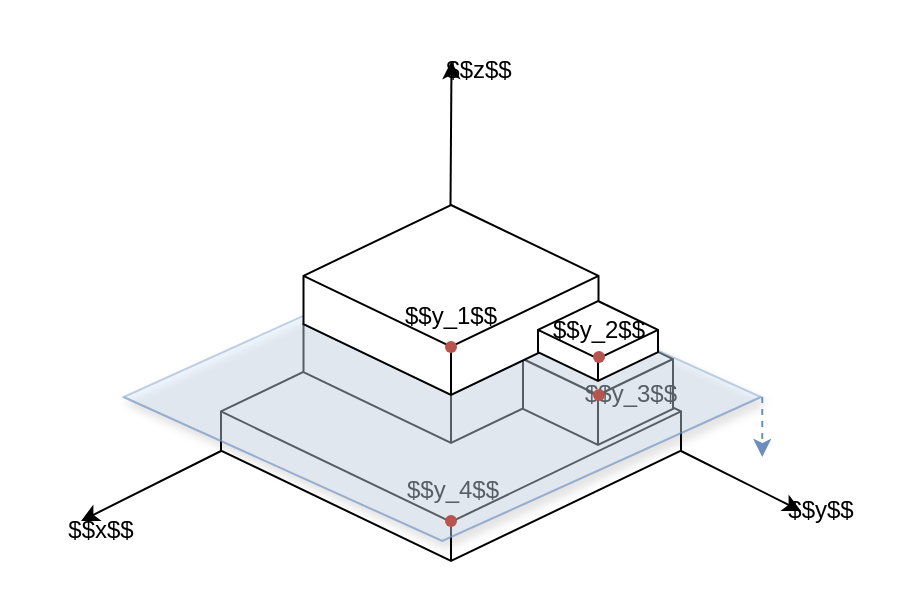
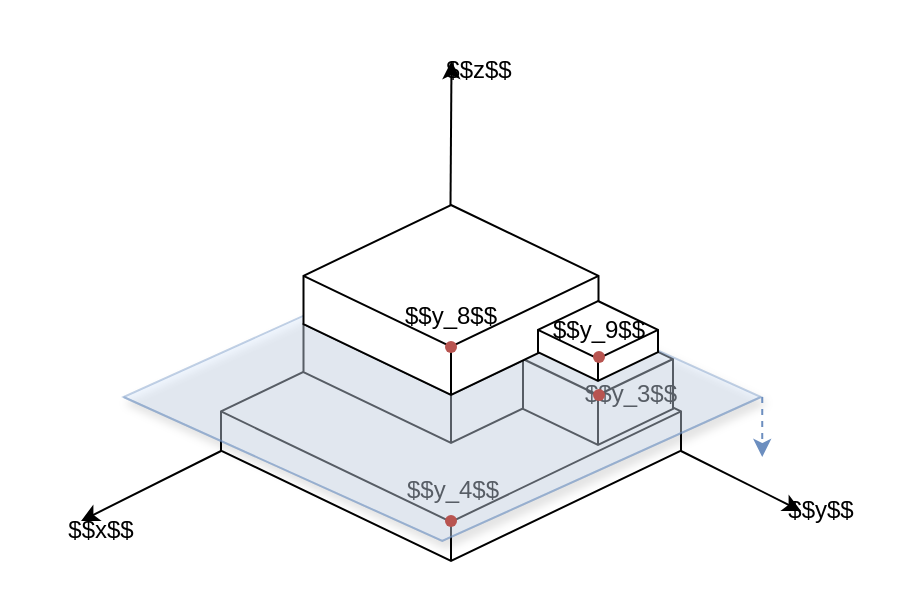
- <mxCell id="21" value="$$y_1$$" style="text;html=1;align=center;verticalAlign=middle;resizable=0;points=[];autosize=1;strokeColor=none;fillColor=none;" vertex="1" parent="1"><mxGeometry x="190" y="143" width="70" height="30" as="geometry" /></mxCell>
+ <mxCell id="21" value="$$y_8$$" style="text;html=1;align=center;verticalAlign=middle;resizable=0;points=[];autosize=1;strokeColor=none;fillColor=none;" vertex="1" parent="1"><mxGeometry x="190" y="143" width="70" height="30" as="geometry" /></mxCell>
- <mxCell id="22" value="$$y_2$$" style="text;html=1;align=center;verticalAlign=middle;resizable=0;points=[];autosize=1;strokeColor=none;fillColor=none;" vertex="1" parent="1"><mxGeometry x="263.5" y="150" width="70" height="30" as="geometry" /></mxCell>
+ <mxCell id="22" value="$$y_9$$" style="text;html=1;align=center;verticalAlign=middle;resizable=0;points=[];autosize=1;strokeColor=none;fillColor=none;" vertex="1" parent="1"><mxGeometry x="263.5" y="150" width="70" height="30" as="geometry" /></mxCell>
